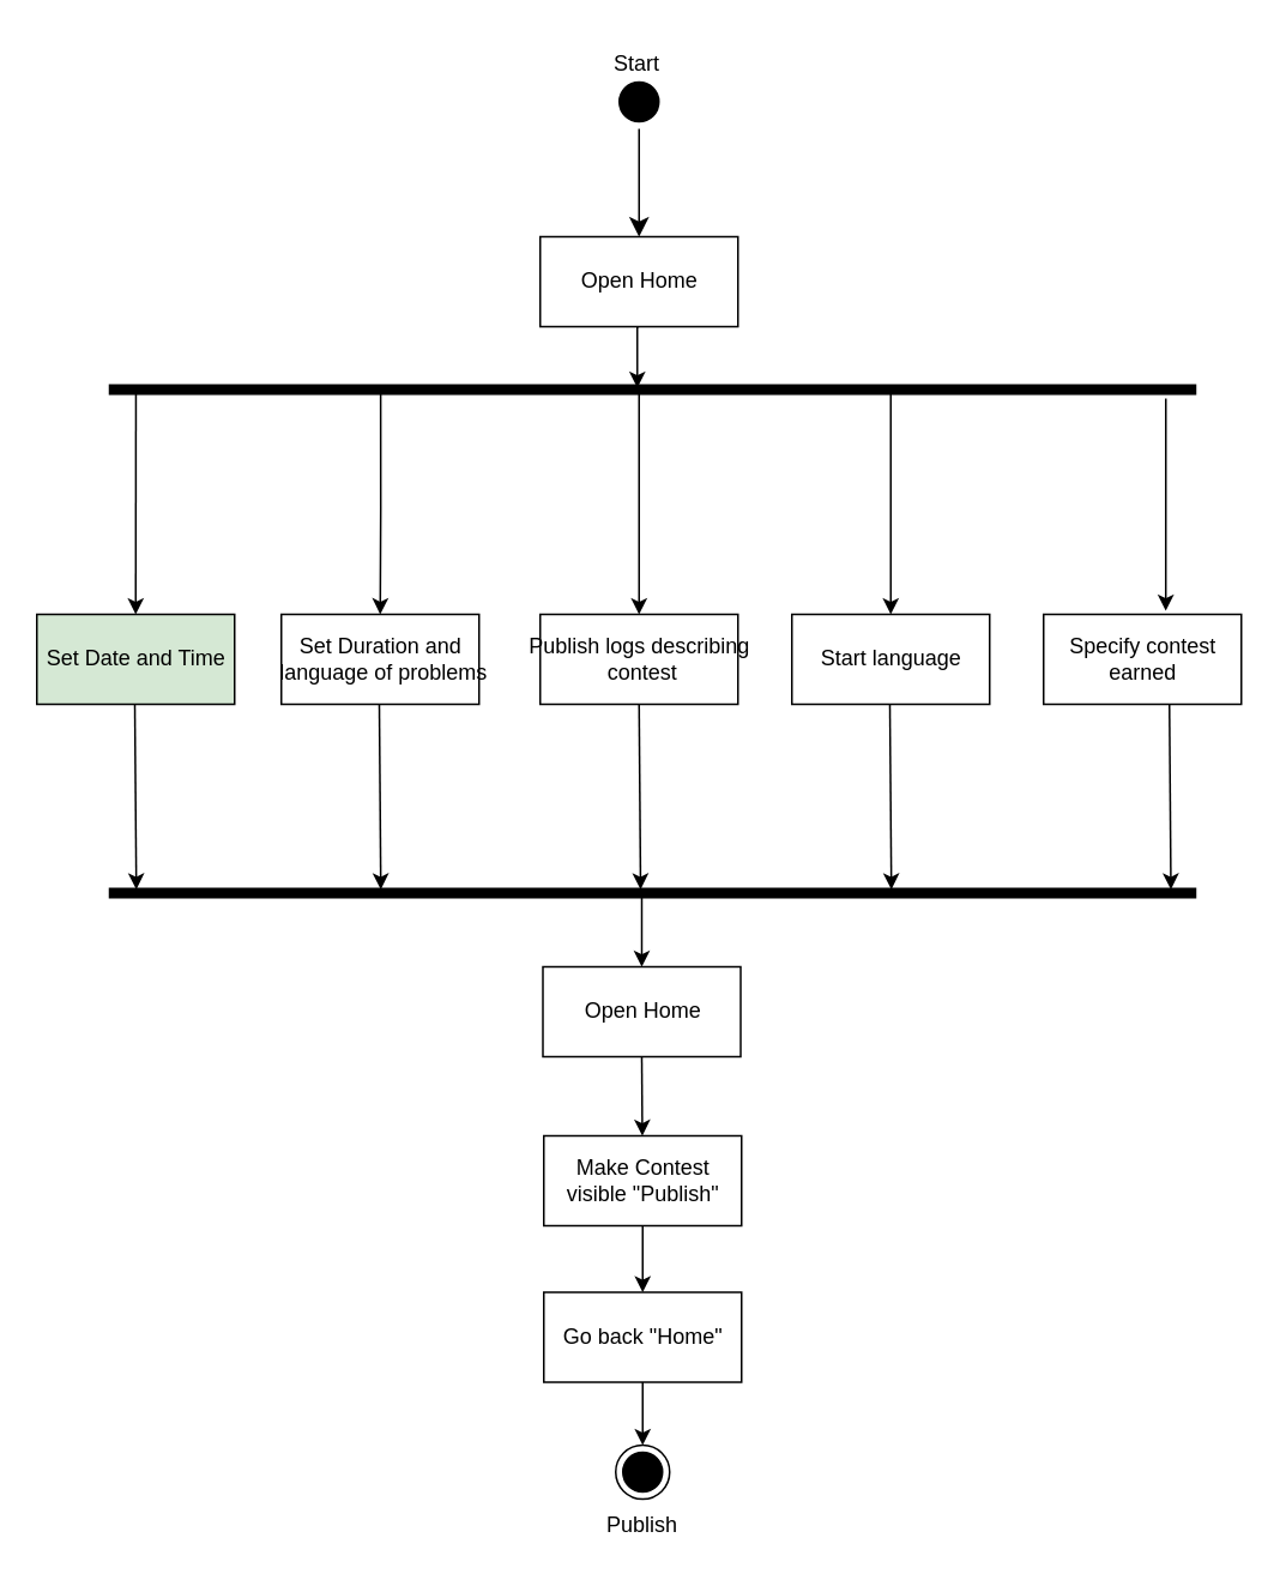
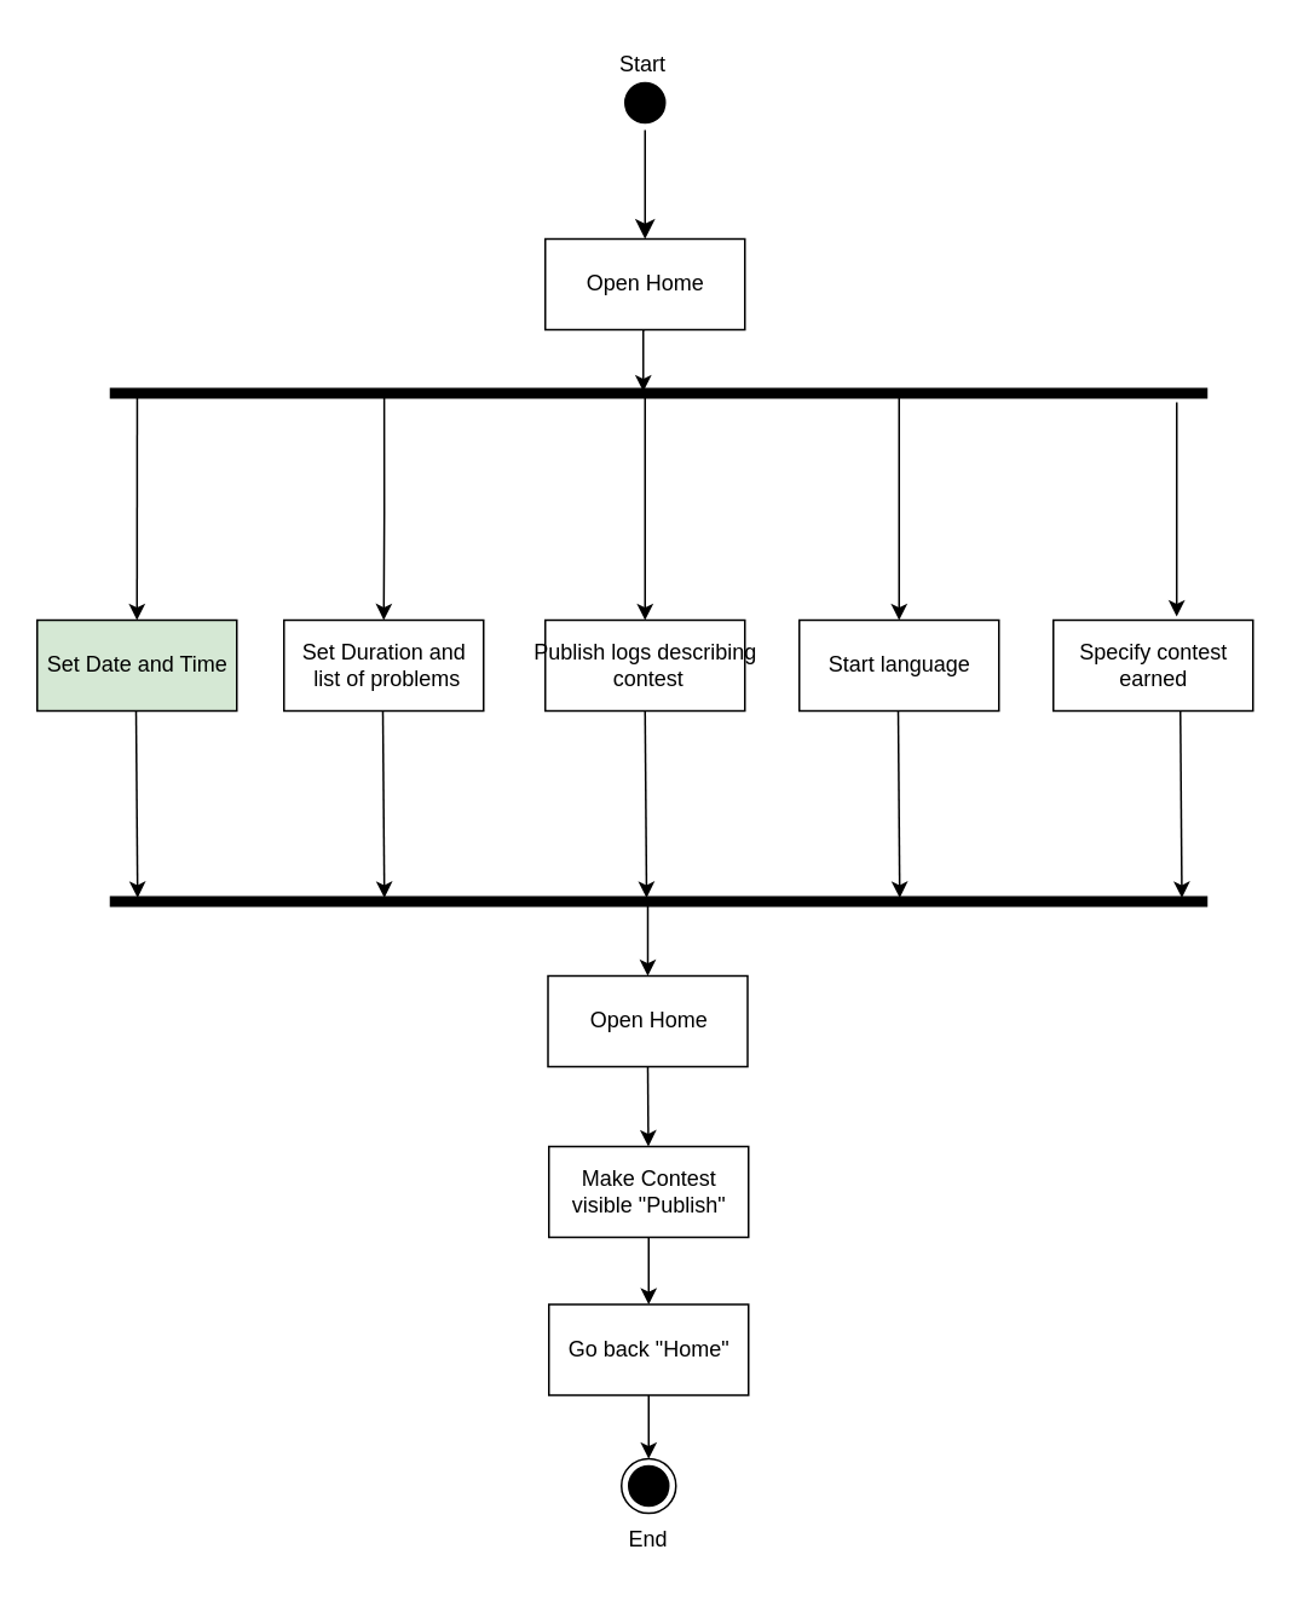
- <mxCell id="9" value="Set Duration and&lt;br&gt;&amp;nbsp;language of problems" style="html=1;strokeColor=#000000;" vertex="1" parent="1"><mxGeometry x="156" y="341" width="110" height="50" as="geometry" /></mxCell>
+ <mxCell id="9" value="Set Duration and&lt;br&gt;&amp;nbsp;list of problems" style="html=1;strokeColor=#000000;" vertex="1" parent="1"><mxGeometry x="156" y="341" width="110" height="50" as="geometry" /></mxCell>
- <mxCell id="32" value="Publish" style="text;html=1;strokeColor=none;fillColor=none;align=center;verticalAlign=middle;whiteSpace=wrap;rounded=0;" vertex="1" parent="1"><mxGeometry x="326.5" y="833" width="60" height="30" as="geometry" /></mxCell>
+ <mxCell id="32" value="End" style="text;html=1;strokeColor=none;fillColor=none;align=center;verticalAlign=middle;whiteSpace=wrap;rounded=0;" vertex="1" parent="1"><mxGeometry x="326.5" y="833" width="60" height="30" as="geometry" /></mxCell>
